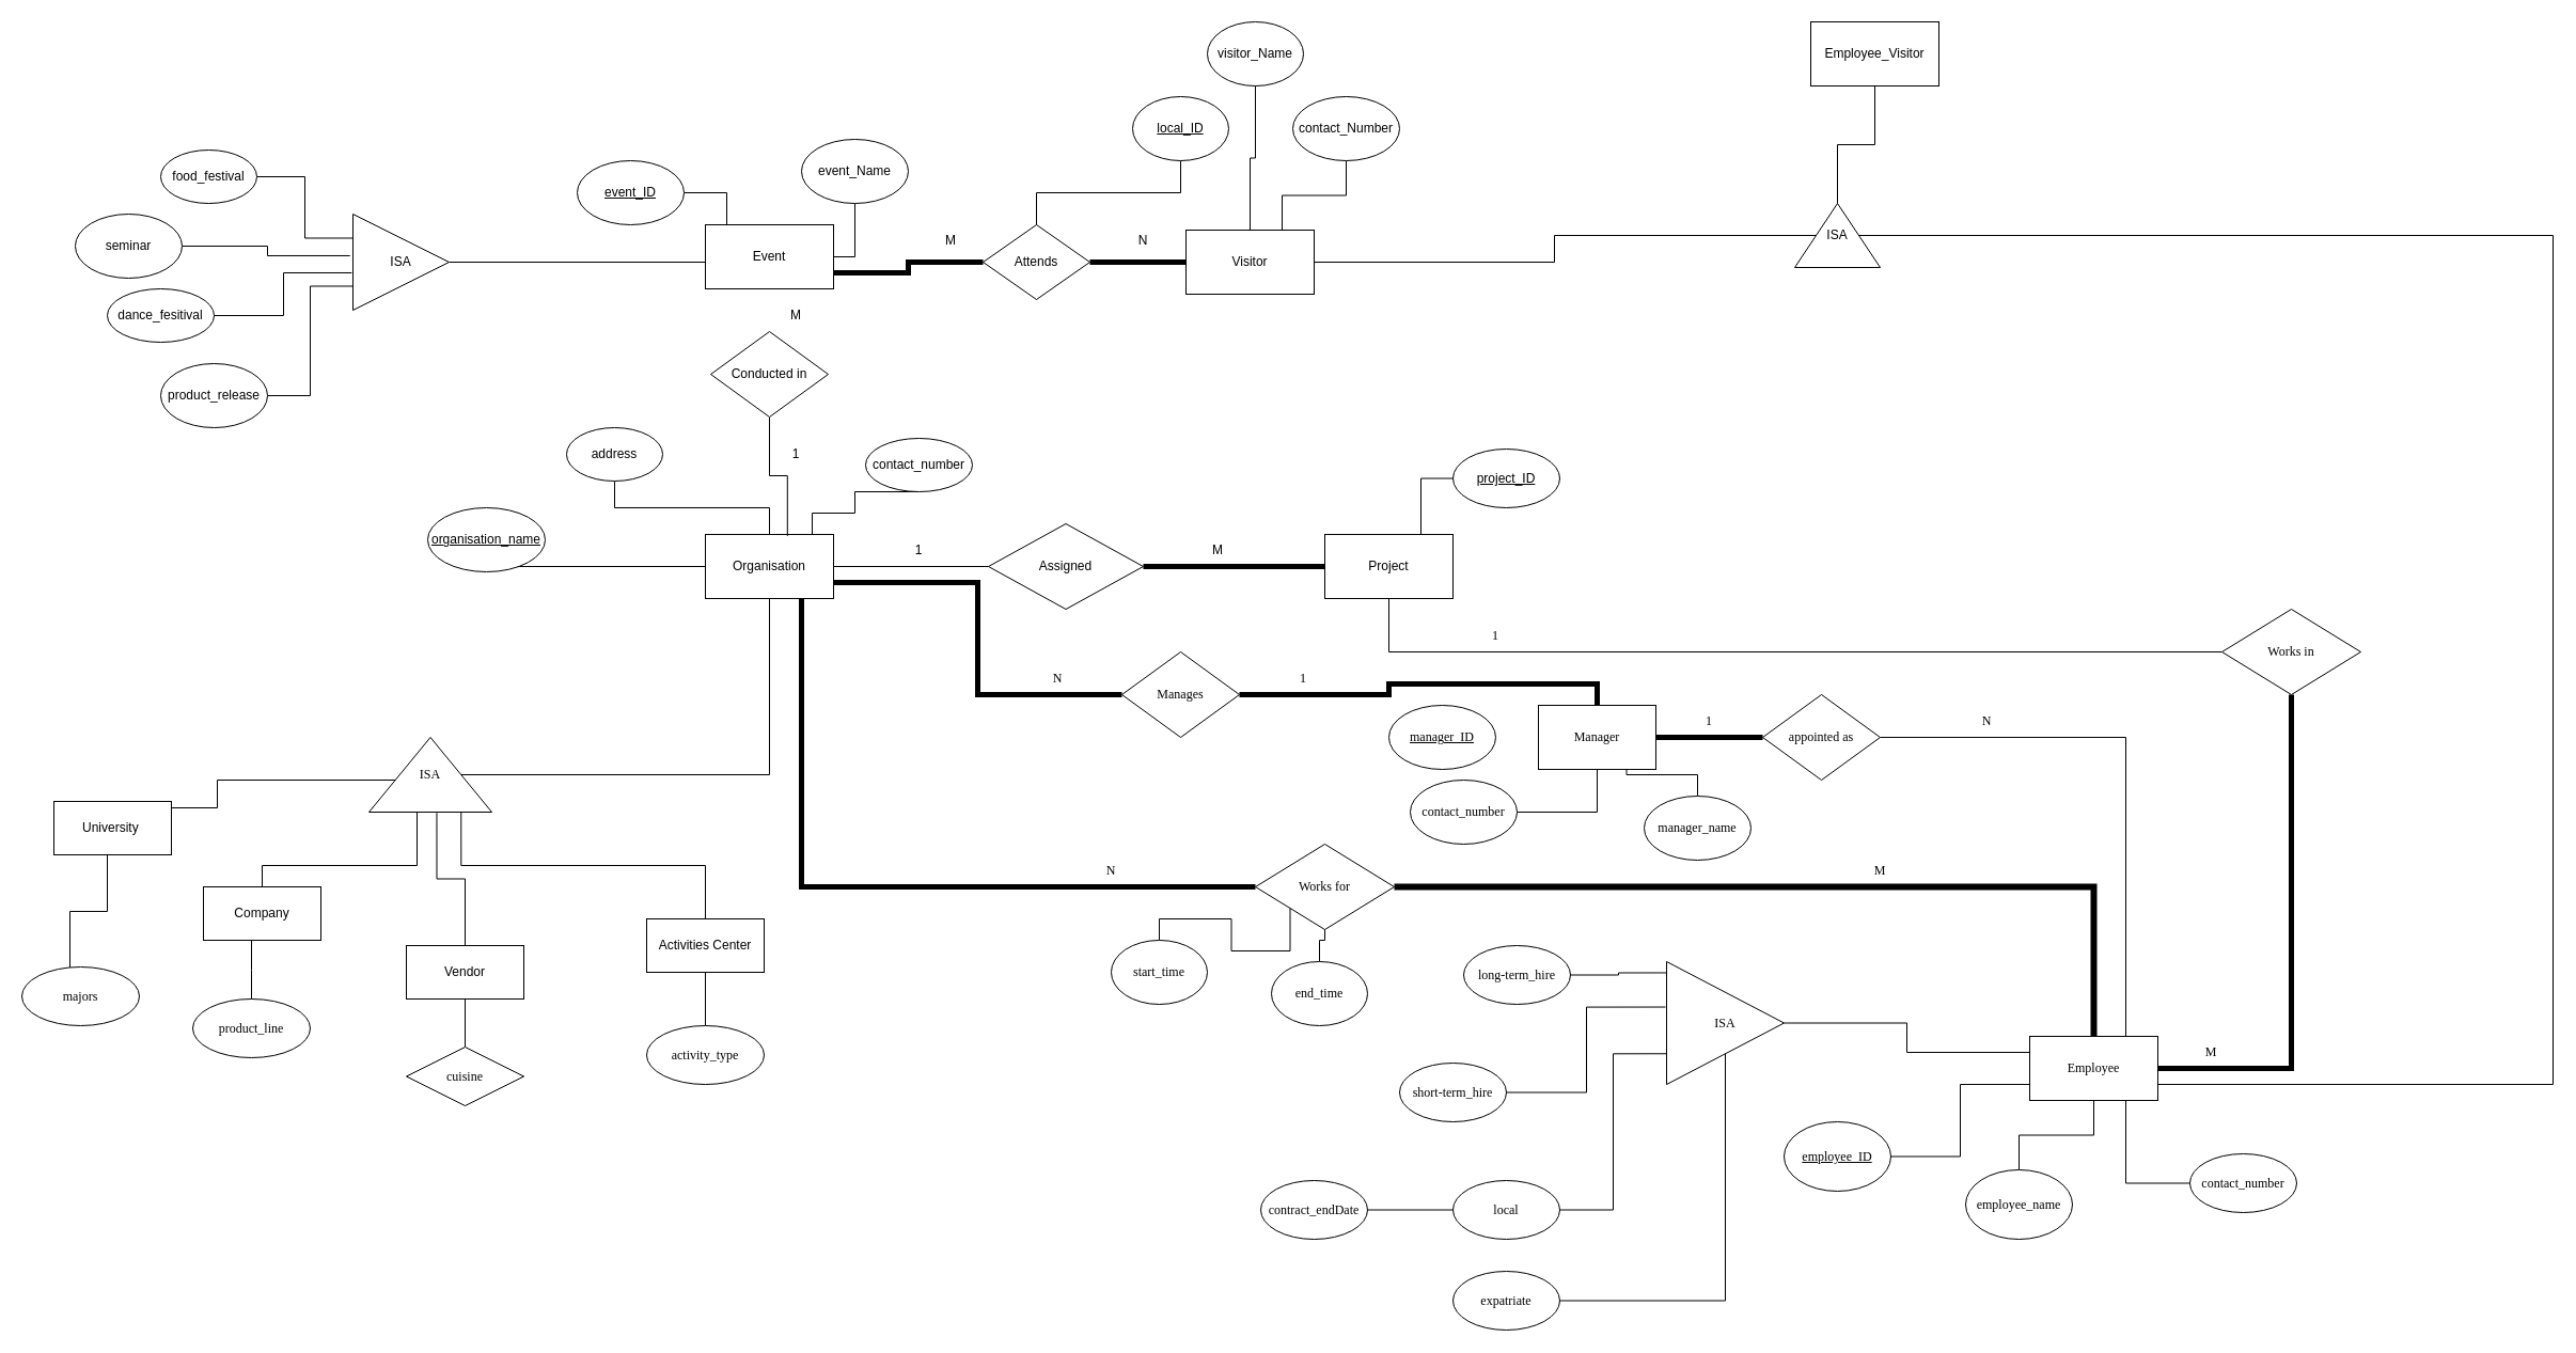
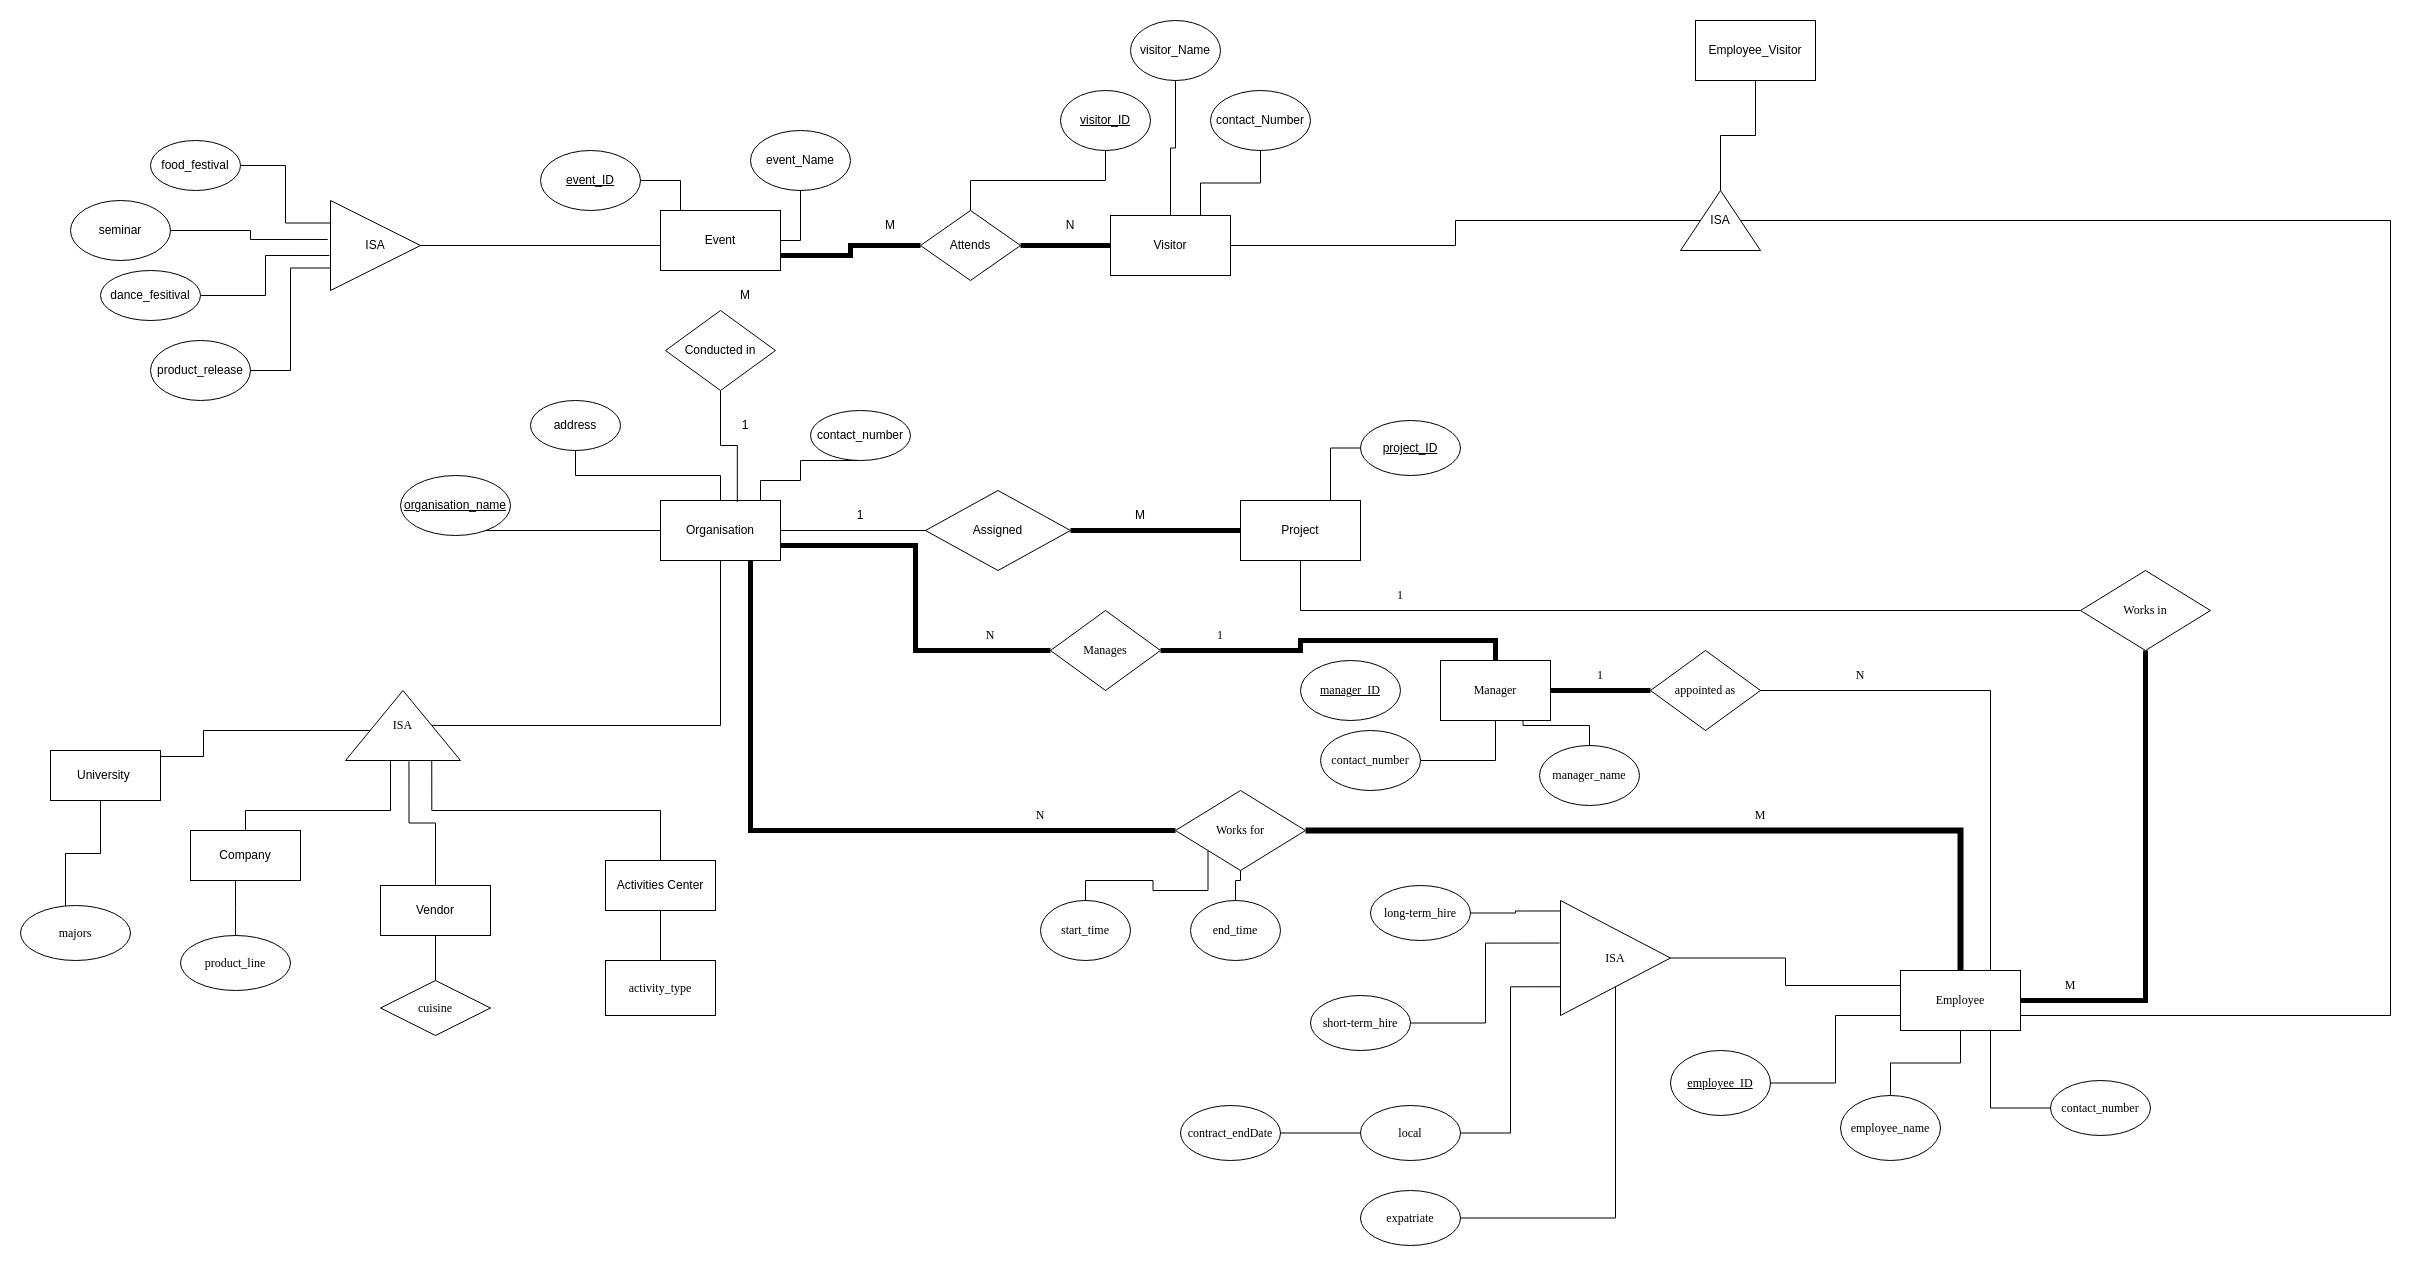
- <mxCell id="113" value="&lt;u&gt;local_ID&lt;/u&gt;" style="ellipse;whiteSpace=wrap;html=1;" vertex="1" parent="1"><mxGeometry x="1060" y="90" width="90" height="60" as="geometry" /></mxCell>
+ <mxCell id="113" value="&lt;u&gt;visitor_ID&lt;/u&gt;" style="ellipse;whiteSpace=wrap;html=1;" vertex="1" parent="1"><mxGeometry x="1060" y="90" width="90" height="60" as="geometry" /></mxCell>
- <mxCell id="57" value="start_time" style="ellipse;whiteSpace=wrap;html=1;fontFamily=Times New Roman;" parent="1" vertex="1"><mxGeometry x="1040" y="880" width="90" height="60" as="geometry" /></mxCell>
+ <mxCell id="57" value="start_time" style="ellipse;whiteSpace=wrap;html=1;fontFamily=Times New Roman;" parent="1" vertex="1"><mxGeometry x="1040" y="900" width="90" height="60" as="geometry" /></mxCell>
- <mxCell id="34" value="activity_type" style="ellipse;whiteSpace=wrap;html=1;fontFamily=Times New Roman;" parent="1" vertex="1"><mxGeometry x="605" y="960" width="110" height="55" as="geometry" /></mxCell>
+ <mxCell id="34" value="activity_type" style="whiteSpace=wrap;html=1;fontFamily=Times New Roman;rounded=0;" parent="1" vertex="1"><mxGeometry x="605" y="960" width="110" height="55" as="geometry" /></mxCell>
